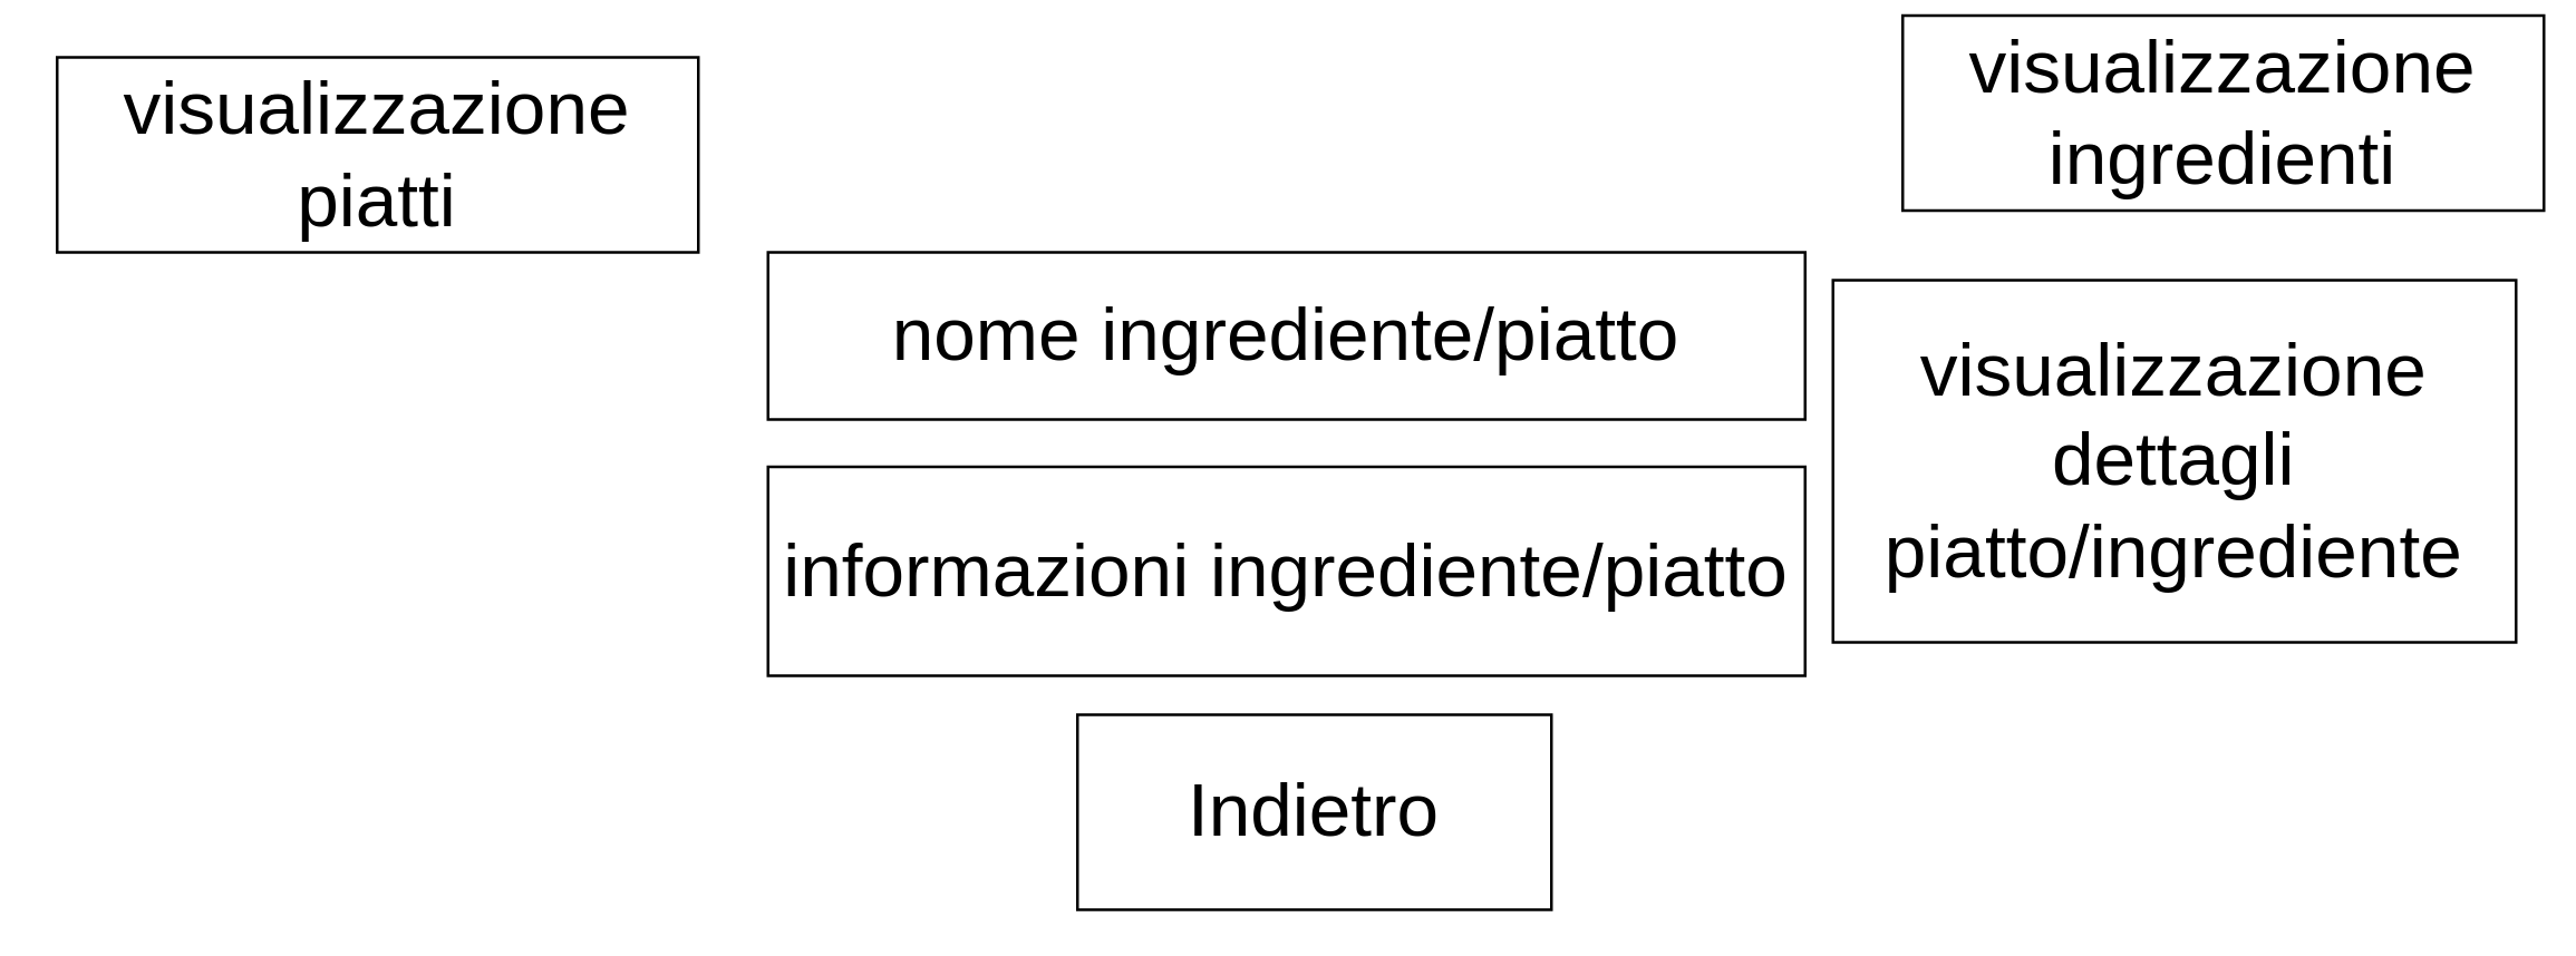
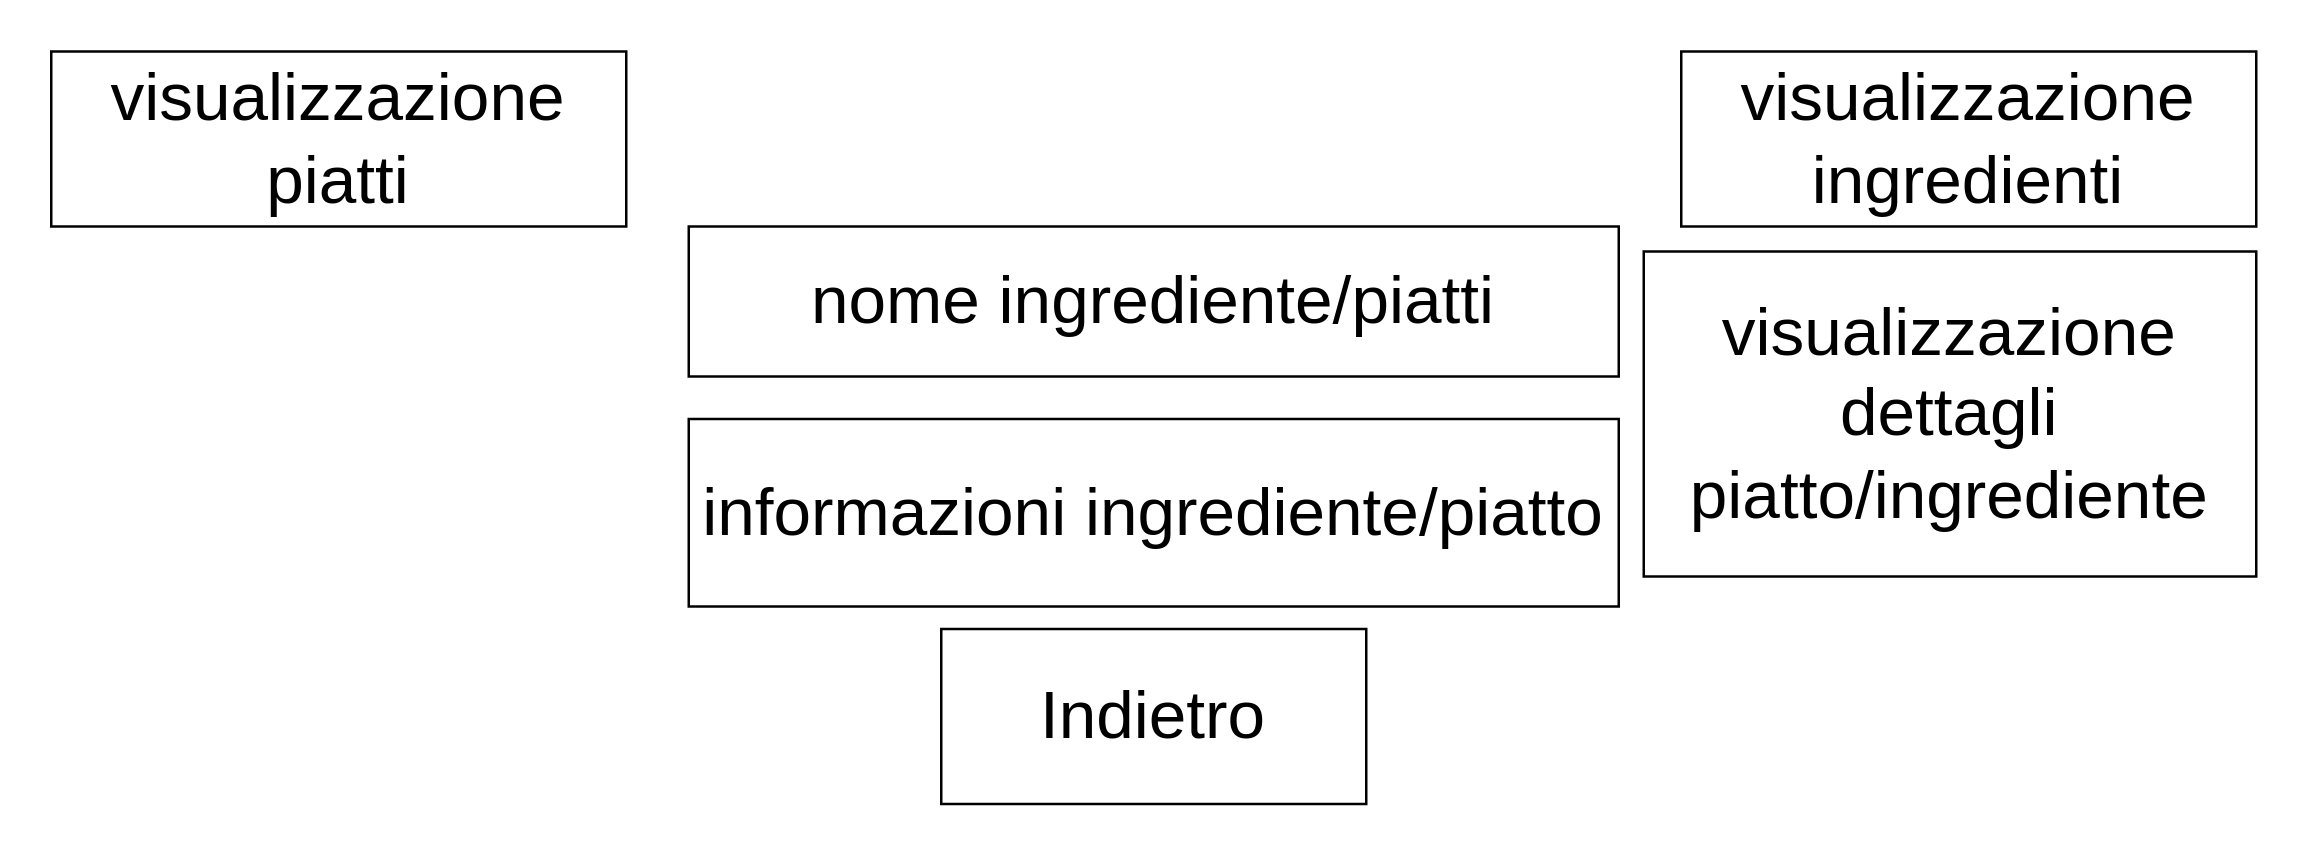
- <mxCell id="3" value="visualizzazione ingredienti" style="rounded=0;whiteSpace=wrap;html=1;fontSize=27;" parent="1" vertex="1"><mxGeometry x="682" y="5" width="230" height="70" as="geometry" /></mxCell>
+ <mxCell id="3" value="visualizzazione ingredienti" style="rounded=0;whiteSpace=wrap;html=1;fontSize=27;" parent="1" vertex="1"><mxGeometry x="672" y="20" width="230" height="70" as="geometry" /></mxCell>
- <mxCell id="4" value="nome ingrediente/piatto" style="rounded=0;whiteSpace=wrap;html=1;fontSize=27;" parent="1" vertex="1"><mxGeometry x="275" y="90" width="372" height="60" as="geometry" /></mxCell>
+ <mxCell id="4" value="nome ingrediente/piatti" style="rounded=0;whiteSpace=wrap;html=1;fontSize=27;" parent="1" vertex="1"><mxGeometry x="275" y="90" width="372" height="60" as="geometry" /></mxCell>
- <mxCell id="5" value="Indietro" style="rounded=0;whiteSpace=wrap;html=1;fontSize=27;" parent="1" vertex="1"><mxGeometry x="386" y="256" width="170" height="70" as="geometry" /></mxCell>
+ <mxCell id="5" value="Indietro" style="rounded=0;whiteSpace=wrap;html=1;fontSize=27;" parent="1" vertex="1"><mxGeometry x="376" y="251" width="170" height="70" as="geometry" /></mxCell>
